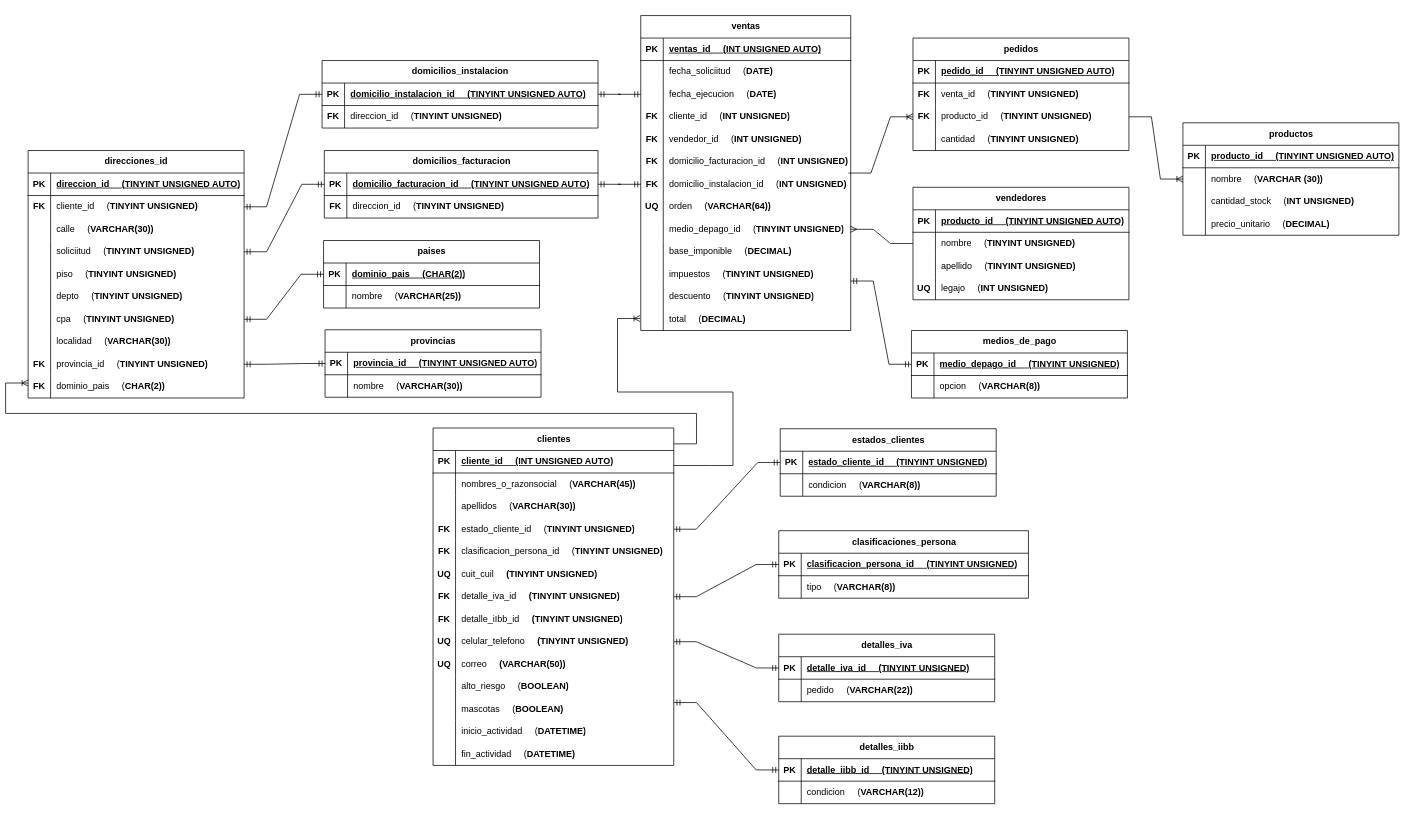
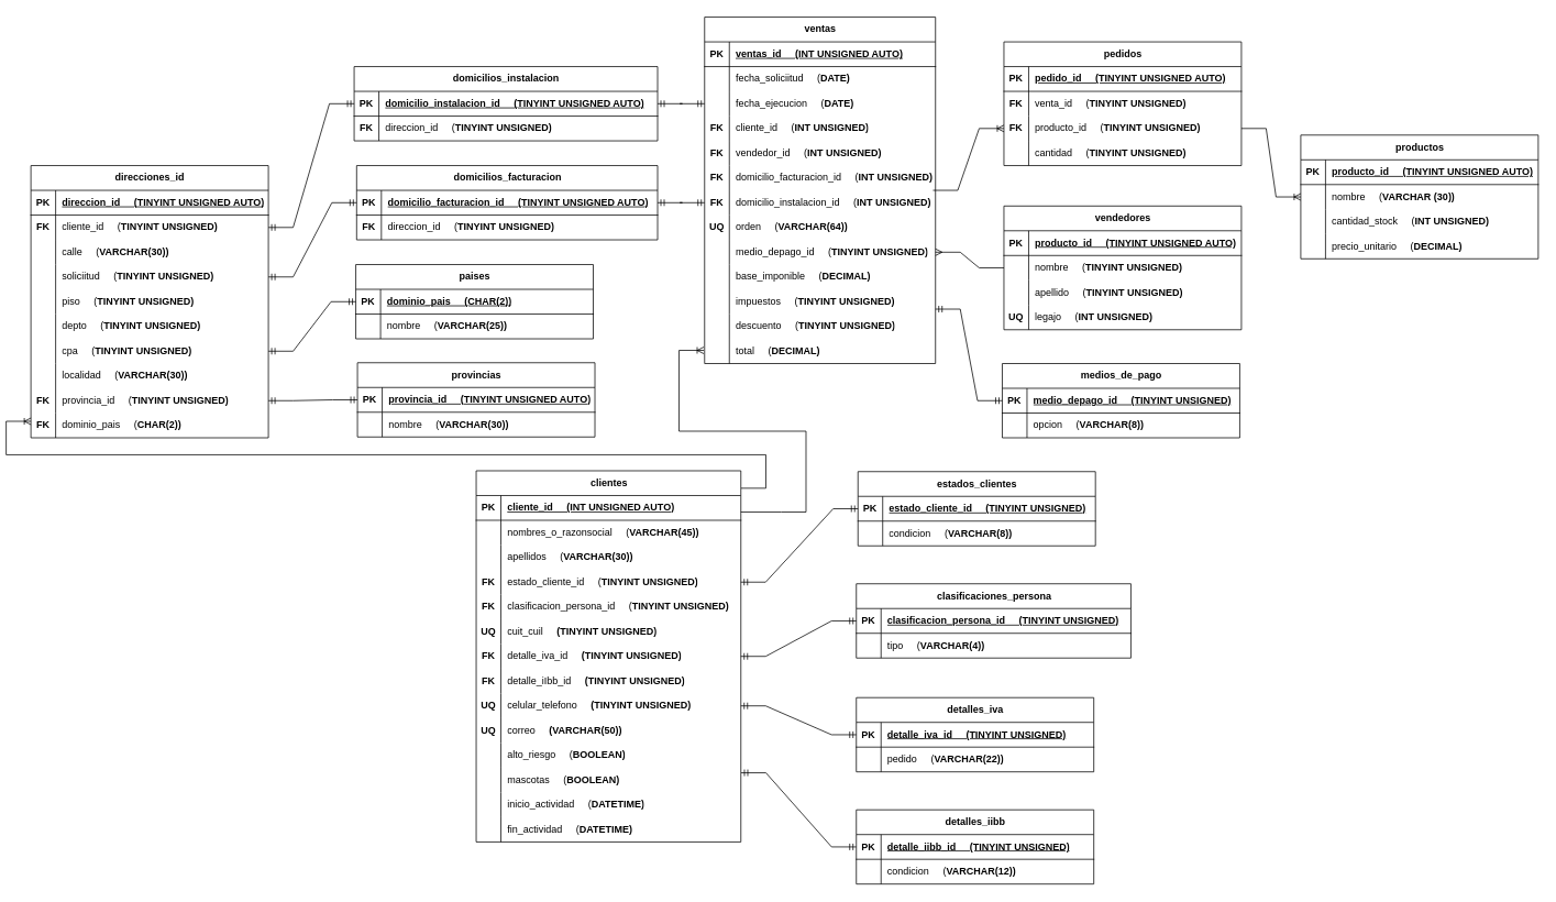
- <mxCell id="98" value="tipo&amp;nbsp; &amp;nbsp; &amp;nbsp;(&lt;b&gt;VARCHAR(8))&lt;/b&gt;" style="shape=partialRectangle;connectable=0;fillColor=none;top=0;left=0;bottom=0;right=0;align=left;spacingLeft=6;overflow=hidden;whiteSpace=wrap;html=1;" vertex="1" parent="96"><mxGeometry x="30" width="303" height="30" as="geometry"><mxRectangle width="303" height="30" as="alternateBounds" /></mxGeometry></mxCell>
+ <mxCell id="98" value="tipo&amp;nbsp; &amp;nbsp; &amp;nbsp;(&lt;b&gt;VARCHAR(4))&lt;/b&gt;" style="shape=partialRectangle;connectable=0;fillColor=none;top=0;left=0;bottom=0;right=0;align=left;spacingLeft=6;overflow=hidden;whiteSpace=wrap;html=1;" vertex="1" parent="96"><mxGeometry x="30" width="303" height="30" as="geometry"><mxRectangle width="303" height="30" as="alternateBounds" /></mxGeometry></mxCell>
